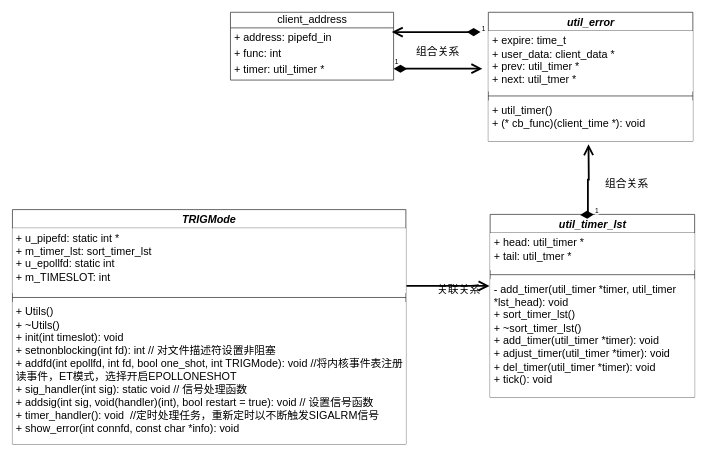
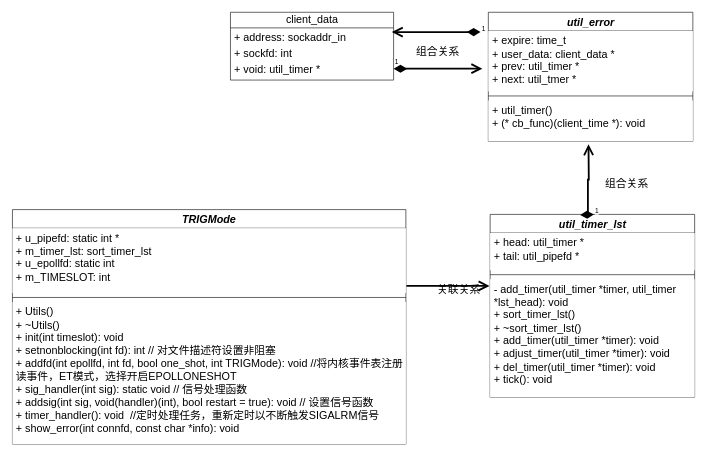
- <mxCell id="2" value="&lt;font style=&quot;font-size: 18px;&quot;&gt;client_address&lt;/font&gt;" style="swimlane;fontStyle=0;childLayout=stackLayout;horizontal=1;startSize=26;fillColor=default;horizontalStack=0;resizeParent=1;resizeParentMax=0;resizeLast=0;collapsible=1;marginBottom=0;whiteSpace=wrap;html=1;" parent="1" vertex="1"><mxGeometry x="383.5" y="20" width="272" height="113" as="geometry" /></mxCell>
+ <mxCell id="2" value="&lt;font style=&quot;font-size: 18px;&quot;&gt;client_data&lt;/font&gt;" style="swimlane;fontStyle=0;childLayout=stackLayout;horizontal=1;startSize=26;fillColor=default;horizontalStack=0;resizeParent=1;resizeParentMax=0;resizeLast=0;collapsible=1;marginBottom=0;whiteSpace=wrap;html=1;" parent="1" vertex="1"><mxGeometry x="383.5" y="20" width="272" height="113" as="geometry" /></mxCell>
- <mxCell id="3" value="&lt;font style=&quot;font-size: 18px;&quot;&gt;+ address: pipefd_in&lt;/font&gt;" style="text;strokeColor=none;fillColor=none;align=left;verticalAlign=top;spacingLeft=4;spacingRight=4;overflow=hidden;rotatable=0;points=[[0,0.5],[1,0.5]];portConstraint=eastwest;whiteSpace=wrap;html=1;" parent="2" vertex="1"><mxGeometry y="26" width="272" height="26" as="geometry" /></mxCell>
+ <mxCell id="3" value="&lt;font style=&quot;font-size: 18px;&quot;&gt;+ address: sockaddr_in&lt;/font&gt;" style="text;strokeColor=none;fillColor=none;align=left;verticalAlign=top;spacingLeft=4;spacingRight=4;overflow=hidden;rotatable=0;points=[[0,0.5],[1,0.5]];portConstraint=eastwest;whiteSpace=wrap;html=1;" parent="2" vertex="1"><mxGeometry y="26" width="272" height="26" as="geometry" /></mxCell>
- <mxCell id="4" value="&lt;font style=&quot;font-size: 18px;&quot;&gt;+ func: int&lt;/font&gt;" style="text;strokeColor=none;fillColor=none;align=left;verticalAlign=top;spacingLeft=4;spacingRight=4;overflow=hidden;rotatable=0;points=[[0,0.5],[1,0.5]];portConstraint=eastwest;whiteSpace=wrap;html=1;" parent="2" vertex="1"><mxGeometry y="52" width="272" height="26" as="geometry" /></mxCell>
+ <mxCell id="4" value="&lt;font style=&quot;font-size: 18px;&quot;&gt;+ sockfd: int&lt;/font&gt;" style="text;strokeColor=none;fillColor=none;align=left;verticalAlign=top;spacingLeft=4;spacingRight=4;overflow=hidden;rotatable=0;points=[[0,0.5],[1,0.5]];portConstraint=eastwest;whiteSpace=wrap;html=1;" parent="2" vertex="1"><mxGeometry y="52" width="272" height="26" as="geometry" /></mxCell>
- <mxCell id="5" value="&lt;font style=&quot;font-size: 18px;&quot;&gt;+ timer: util_timer *&lt;/font&gt;" style="text;strokeColor=none;fillColor=none;align=left;verticalAlign=top;spacingLeft=4;spacingRight=4;overflow=hidden;rotatable=0;points=[[0,0.5],[1,0.5]];portConstraint=eastwest;whiteSpace=wrap;html=1;" parent="2" vertex="1"><mxGeometry y="78" width="272" height="35" as="geometry" /></mxCell>
+ <mxCell id="5" value="&lt;font style=&quot;font-size: 18px;&quot;&gt;+ void: util_timer *&lt;/font&gt;" style="text;strokeColor=none;fillColor=none;align=left;verticalAlign=top;spacingLeft=4;spacingRight=4;overflow=hidden;rotatable=0;points=[[0,0.5],[1,0.5]];portConstraint=eastwest;whiteSpace=wrap;html=1;" parent="2" vertex="1"><mxGeometry y="78" width="272" height="35" as="geometry" /></mxCell>
- <mxCell id="15" value="&lt;div&gt;&lt;span style=&quot;font-size: 18px; background-color: initial;&quot;&gt;+ head: util_timer *&lt;/span&gt;&lt;br&gt;&lt;/div&gt;&lt;div&gt;&lt;span style=&quot;font-size: 18px;&quot;&gt;+ tail: util_tmer *&lt;/span&gt;&lt;/div&gt;" style="text;strokeColor=none;fillColor=default;align=left;verticalAlign=top;spacingLeft=4;spacingRight=4;overflow=hidden;rotatable=0;points=[[0,0.5],[1,0.5]];portConstraint=eastwest;whiteSpace=wrap;html=1;" parent="13" vertex="1"><mxGeometry y="31" width="341" height="62" as="geometry" /></mxCell>
+ <mxCell id="15" value="&lt;div&gt;&lt;span style=&quot;font-size: 18px; background-color: initial;&quot;&gt;+ head: util_timer *&lt;/span&gt;&lt;br&gt;&lt;/div&gt;&lt;div&gt;&lt;span style=&quot;font-size: 18px;&quot;&gt;+ tail: util_pipefd *&lt;/span&gt;&lt;/div&gt;" style="text;strokeColor=none;fillColor=default;align=left;verticalAlign=top;spacingLeft=4;spacingRight=4;overflow=hidden;rotatable=0;points=[[0,0.5],[1,0.5]];portConstraint=eastwest;whiteSpace=wrap;html=1;" parent="13" vertex="1"><mxGeometry y="31" width="341" height="62" as="geometry" /></mxCell>
